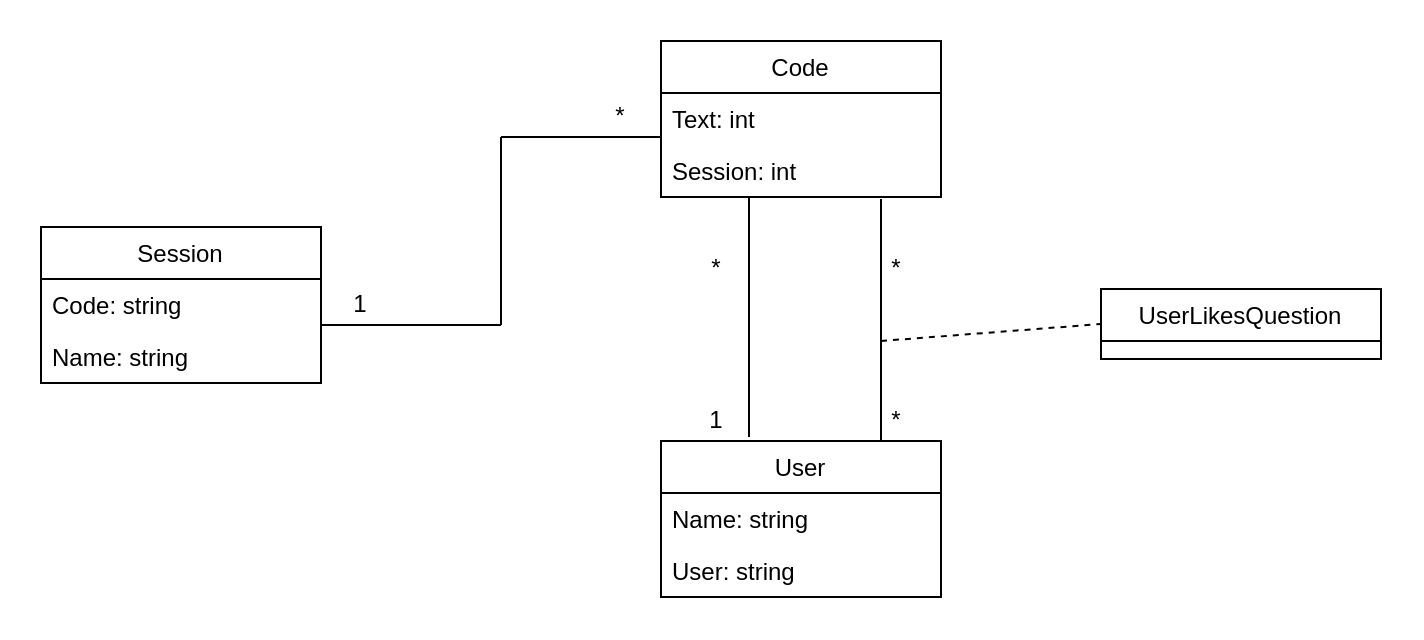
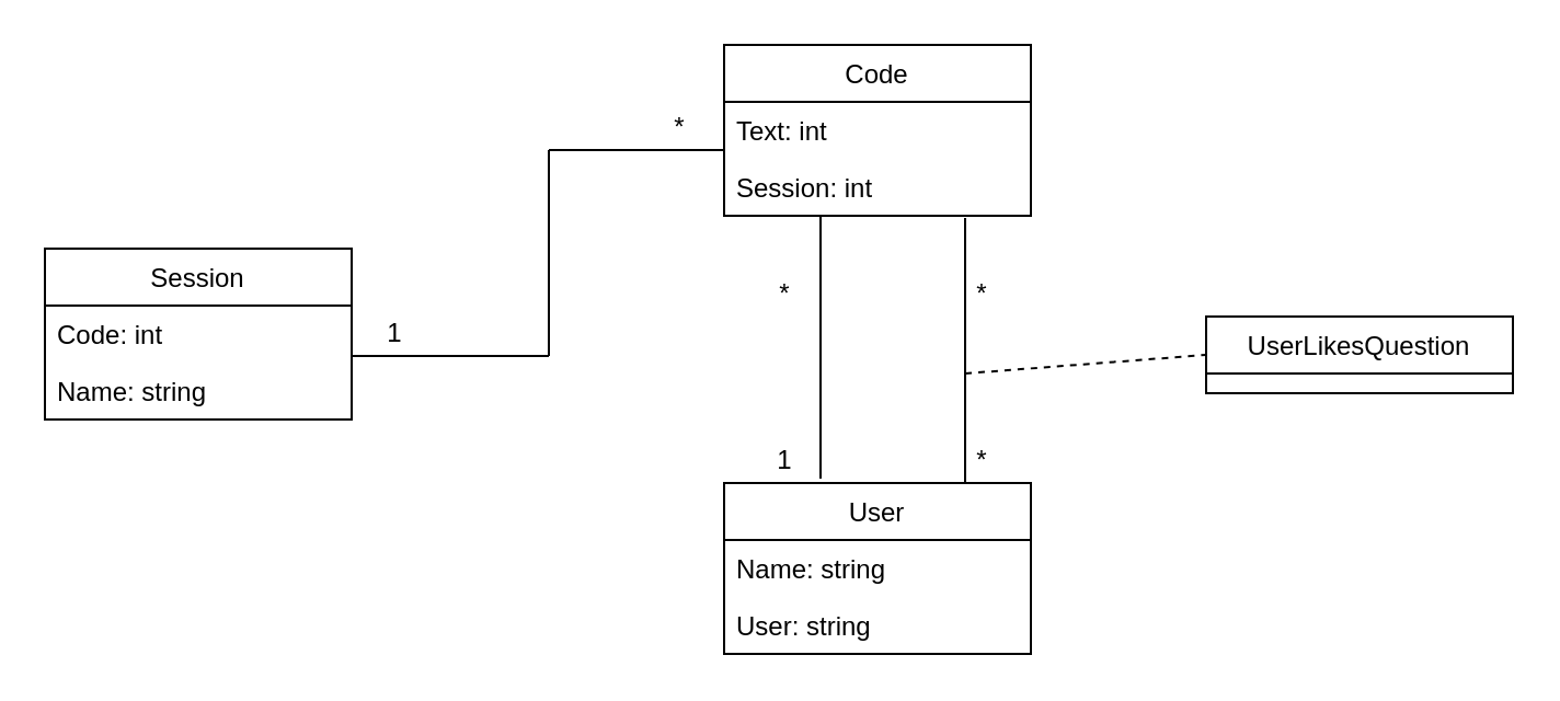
- <mxCell id="3" value="Code: string" style="text;strokeColor=none;fillColor=none;align=left;verticalAlign=top;spacingLeft=4;spacingRight=4;overflow=hidden;rotatable=0;points=[[0,0.5],[1,0.5]];portConstraint=eastwest;" parent="2" vertex="1"><mxGeometry y="26" width="140" height="26" as="geometry" /></mxCell>
+ <mxCell id="3" value="Code: int" style="text;strokeColor=none;fillColor=none;align=left;verticalAlign=top;spacingLeft=4;spacingRight=4;overflow=hidden;rotatable=0;points=[[0,0.5],[1,0.5]];portConstraint=eastwest;" parent="2" vertex="1"><mxGeometry y="26" width="140" height="26" as="geometry" /></mxCell>
